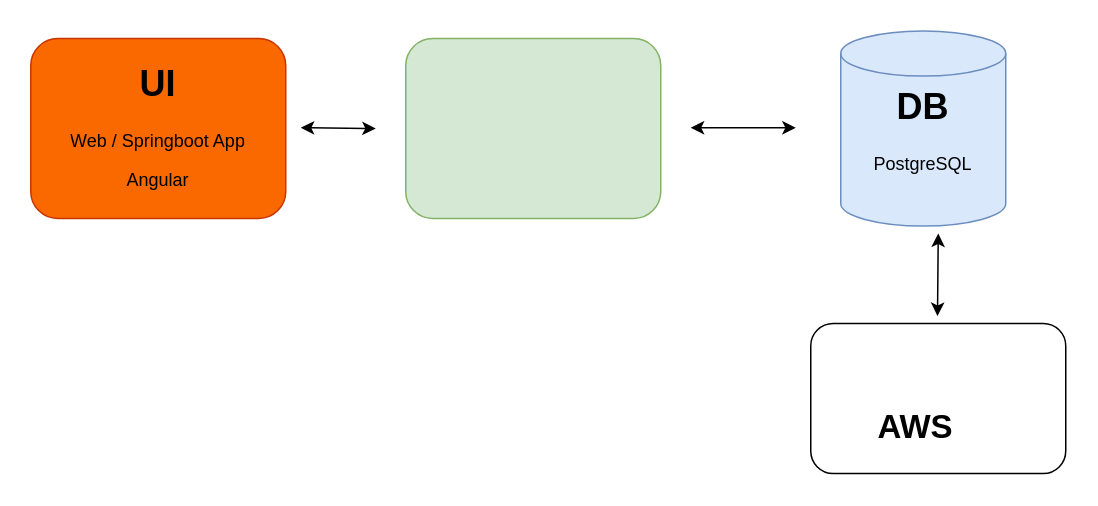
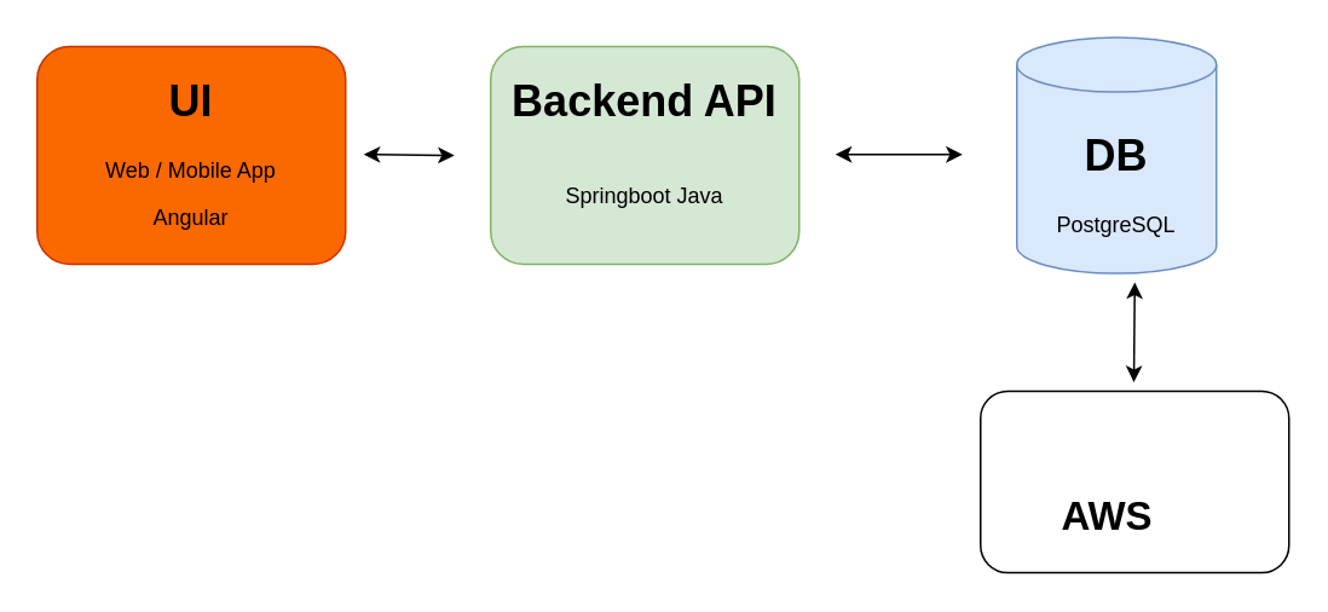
- <mxCell id="9" value="&lt;h1 align=&quot;center&quot; style=&quot;margin-top: 0px;&quot;&gt;UI&lt;br&gt;&lt;/h1&gt;&lt;p align=&quot;center&quot;&gt;Web / Springboot App&lt;br&gt;&lt;/p&gt;&lt;p align=&quot;center&quot;&gt;Angular&lt;br&gt;&lt;/p&gt;" style="text;html=1;whiteSpace=wrap;overflow=hidden;rounded=0;align=center;" vertex="1" parent="1"><mxGeometry x="40" y="35" width="130" height="95" as="geometry" /></mxCell>
+ <mxCell id="9" value="&lt;h1 align=&quot;center&quot; style=&quot;margin-top: 0px;&quot;&gt;UI&lt;br&gt;&lt;/h1&gt;&lt;p align=&quot;center&quot;&gt;Web / Mobile App&lt;br&gt;&lt;/p&gt;&lt;p align=&quot;center&quot;&gt;Angular&lt;br&gt;&lt;/p&gt;" style="text;html=1;whiteSpace=wrap;overflow=hidden;rounded=0;align=center;" vertex="1" parent="1"><mxGeometry x="40" y="35" width="130" height="95" as="geometry" /></mxCell>
+ <mxCell id="7" value="&lt;h1 align=&quot;center&quot; style=&quot;margin-top: 0px;&quot;&gt;Backend API&lt;/h1&gt;&lt;div align=&quot;center&quot;&gt;&lt;br&gt;&lt;/div&gt;&lt;div align=&quot;center&quot;&gt;Springboot Java&lt;br&gt;&lt;/div&gt;" style="text;html=1;whiteSpace=wrap;overflow=hidden;rounded=0;align=center;" vertex="1" parent="1"><mxGeometry x="270" y="35" width="170" height="90" as="geometry" /></mxCell>
- <mxCell id="8" value="&lt;h1 align=&quot;center&quot; style=&quot;margin-top: 0px;&quot;&gt;DB&lt;/h1&gt;&lt;p align=&quot;center&quot;&gt;PostgreSQL&lt;/p&gt;" style="text;html=1;whiteSpace=wrap;overflow=hidden;rounded=0;align=center;" vertex="1" parent="1"><mxGeometry x="575" y="50" width="80" height="70" as="geometry" /></mxCell>
+ <mxCell id="8" value="&lt;h1 align=&quot;center&quot; style=&quot;margin-top: 0px;&quot;&gt;DB&lt;/h1&gt;&lt;p align=&quot;center&quot;&gt;PostgreSQL&lt;/p&gt;" style="text;html=1;whiteSpace=wrap;overflow=hidden;rounded=0;align=center;" vertex="1" parent="1"><mxGeometry x="575" y="65" width="80" height="70" as="geometry" /></mxCell>
